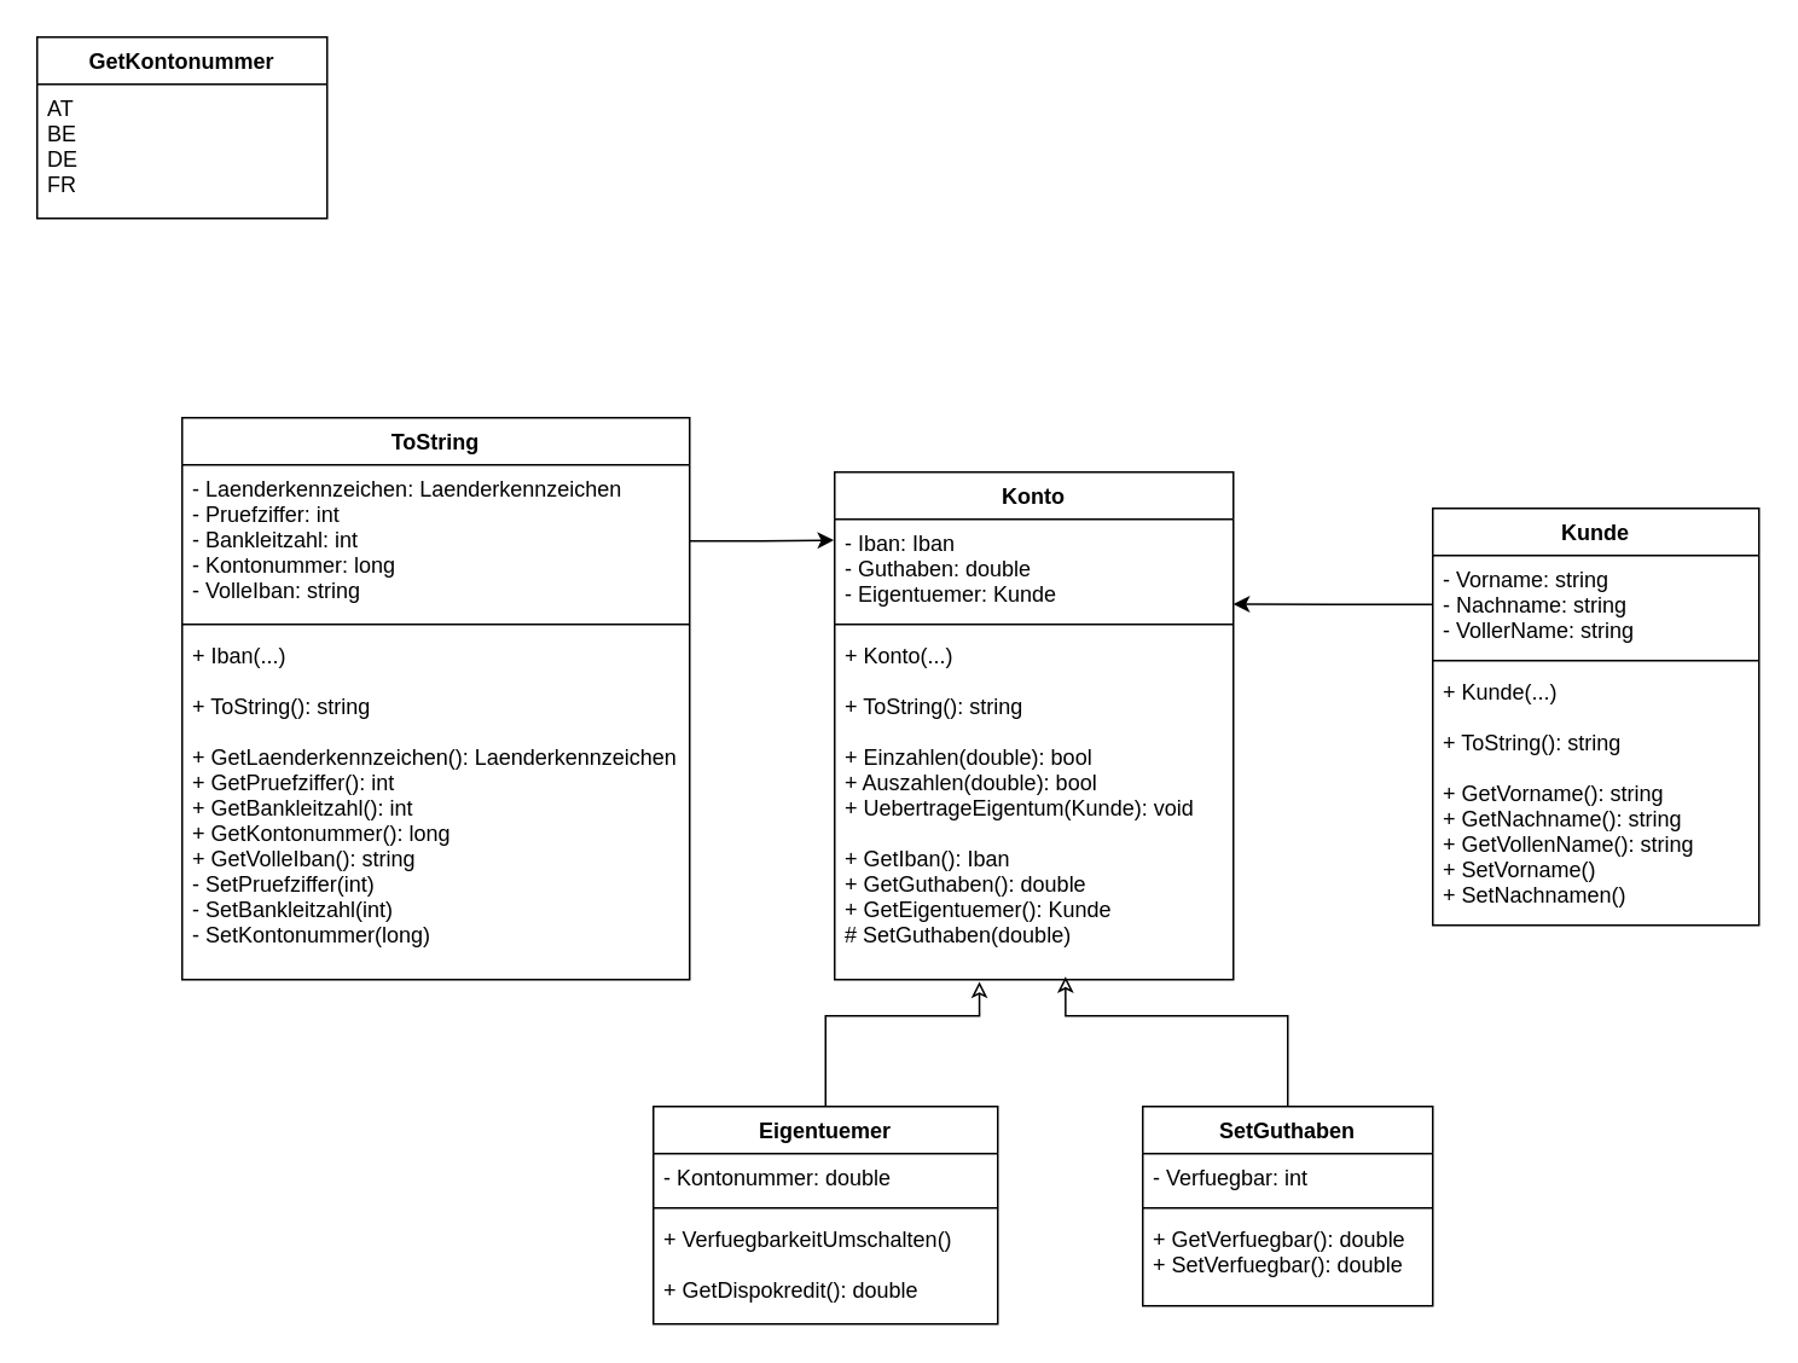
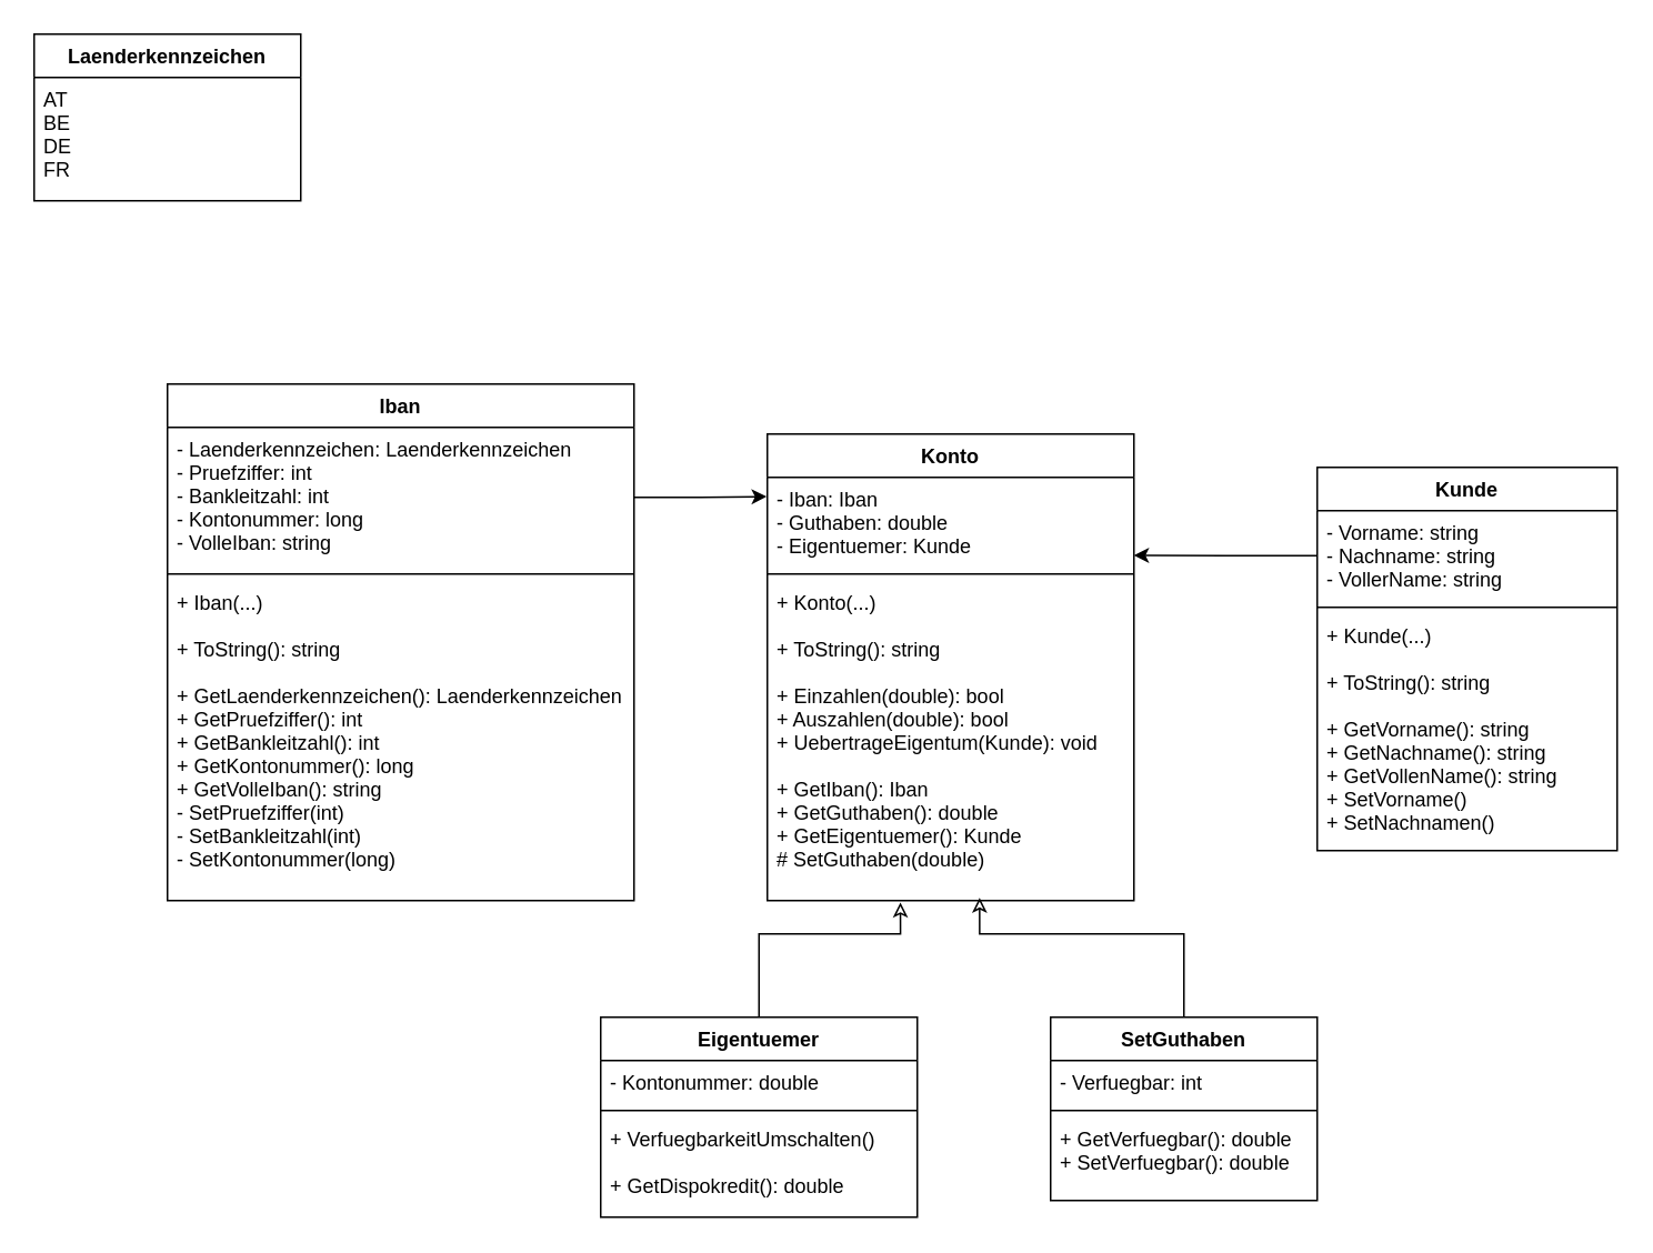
- <mxCell id="2" value="GetKontonummer" style="swimlane;fontStyle=1;align=center;verticalAlign=top;childLayout=stackLayout;horizontal=1;startSize=26;horizontalStack=0;resizeParent=1;resizeParentMax=0;resizeLast=0;collapsible=1;marginBottom=0;" parent="1" vertex="1"><mxGeometry x="20" y="20" width="160" height="100" as="geometry"><mxRectangle x="70" y="80" width="150" height="26" as="alternateBounds" /></mxGeometry></mxCell>
+ <mxCell id="2" value="Laenderkennzeichen" style="swimlane;fontStyle=1;align=center;verticalAlign=top;childLayout=stackLayout;horizontal=1;startSize=26;horizontalStack=0;resizeParent=1;resizeParentMax=0;resizeLast=0;collapsible=1;marginBottom=0;" parent="1" vertex="1"><mxGeometry x="20" y="20" width="160" height="100" as="geometry"><mxRectangle x="70" y="80" width="150" height="26" as="alternateBounds" /></mxGeometry></mxCell>
- <mxCell id="4" value="ToString" style="swimlane;fontStyle=1;align=center;verticalAlign=top;childLayout=stackLayout;horizontal=1;startSize=26;horizontalStack=0;resizeParent=1;resizeParentMax=0;resizeLast=0;collapsible=1;marginBottom=0;" parent="1" vertex="1"><mxGeometry x="100" y="230" width="280" height="310" as="geometry" /></mxCell>
+ <mxCell id="4" value="Iban" style="swimlane;fontStyle=1;align=center;verticalAlign=top;childLayout=stackLayout;horizontal=1;startSize=26;horizontalStack=0;resizeParent=1;resizeParentMax=0;resizeLast=0;collapsible=1;marginBottom=0;" parent="1" vertex="1"><mxGeometry x="100" y="230" width="280" height="310" as="geometry" /></mxCell>
